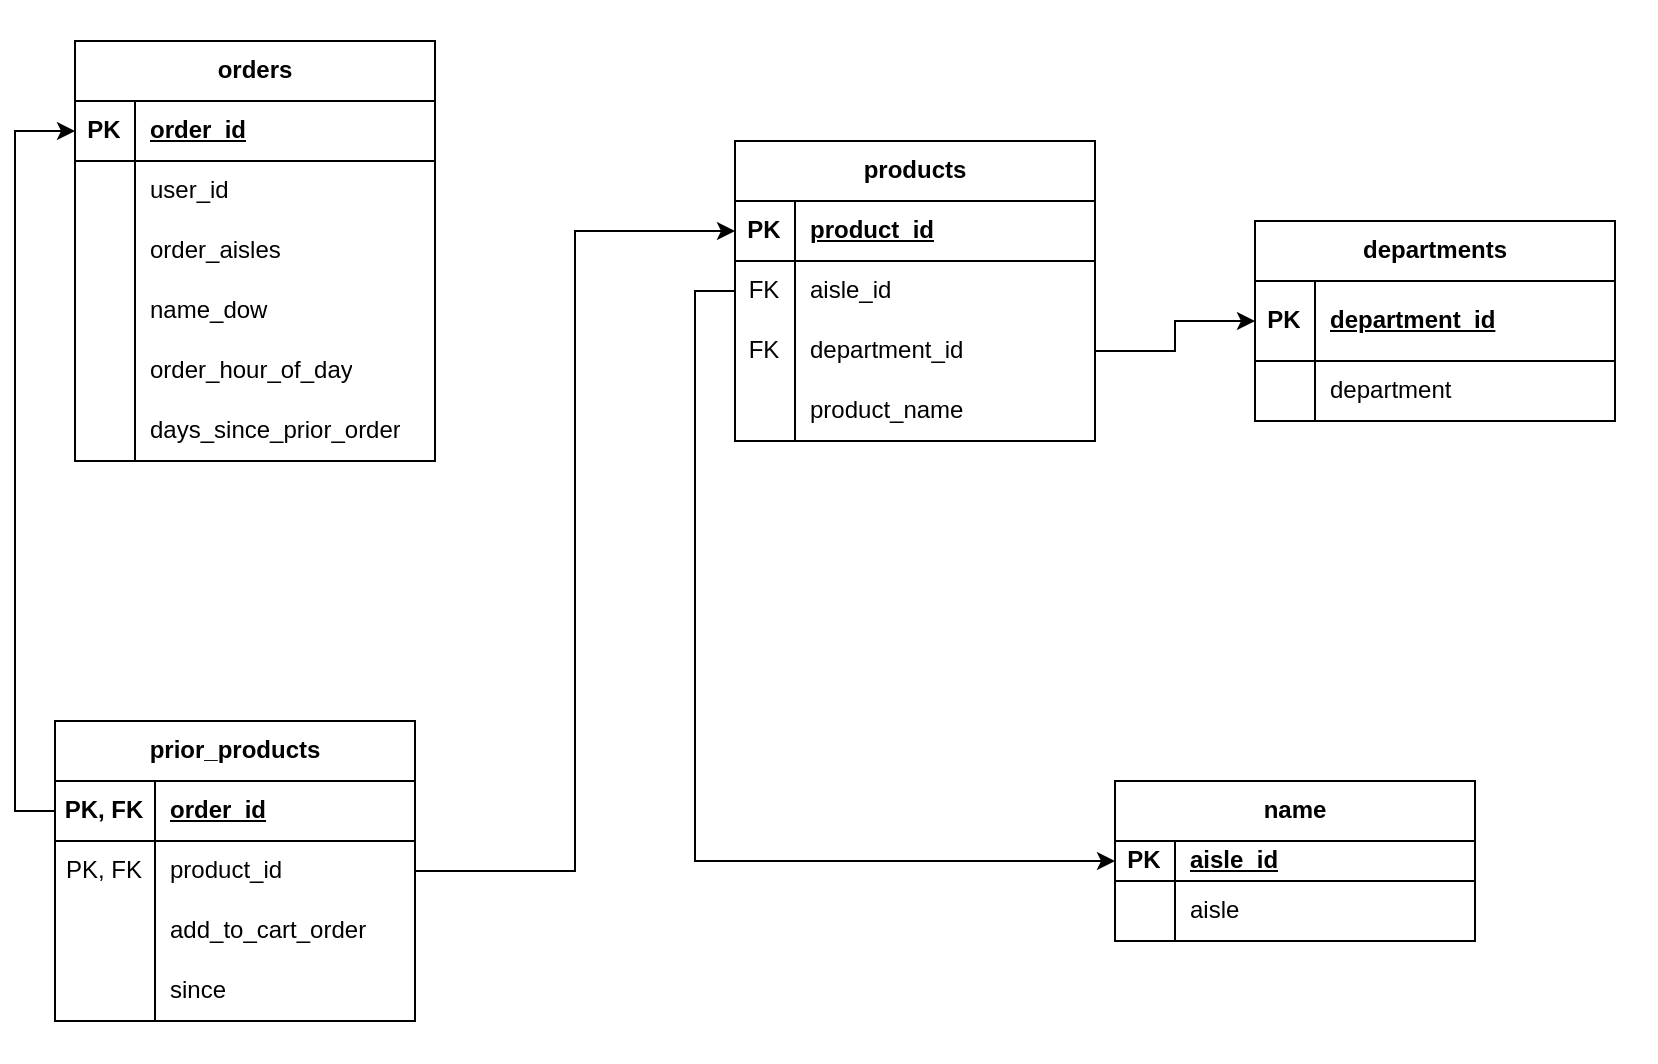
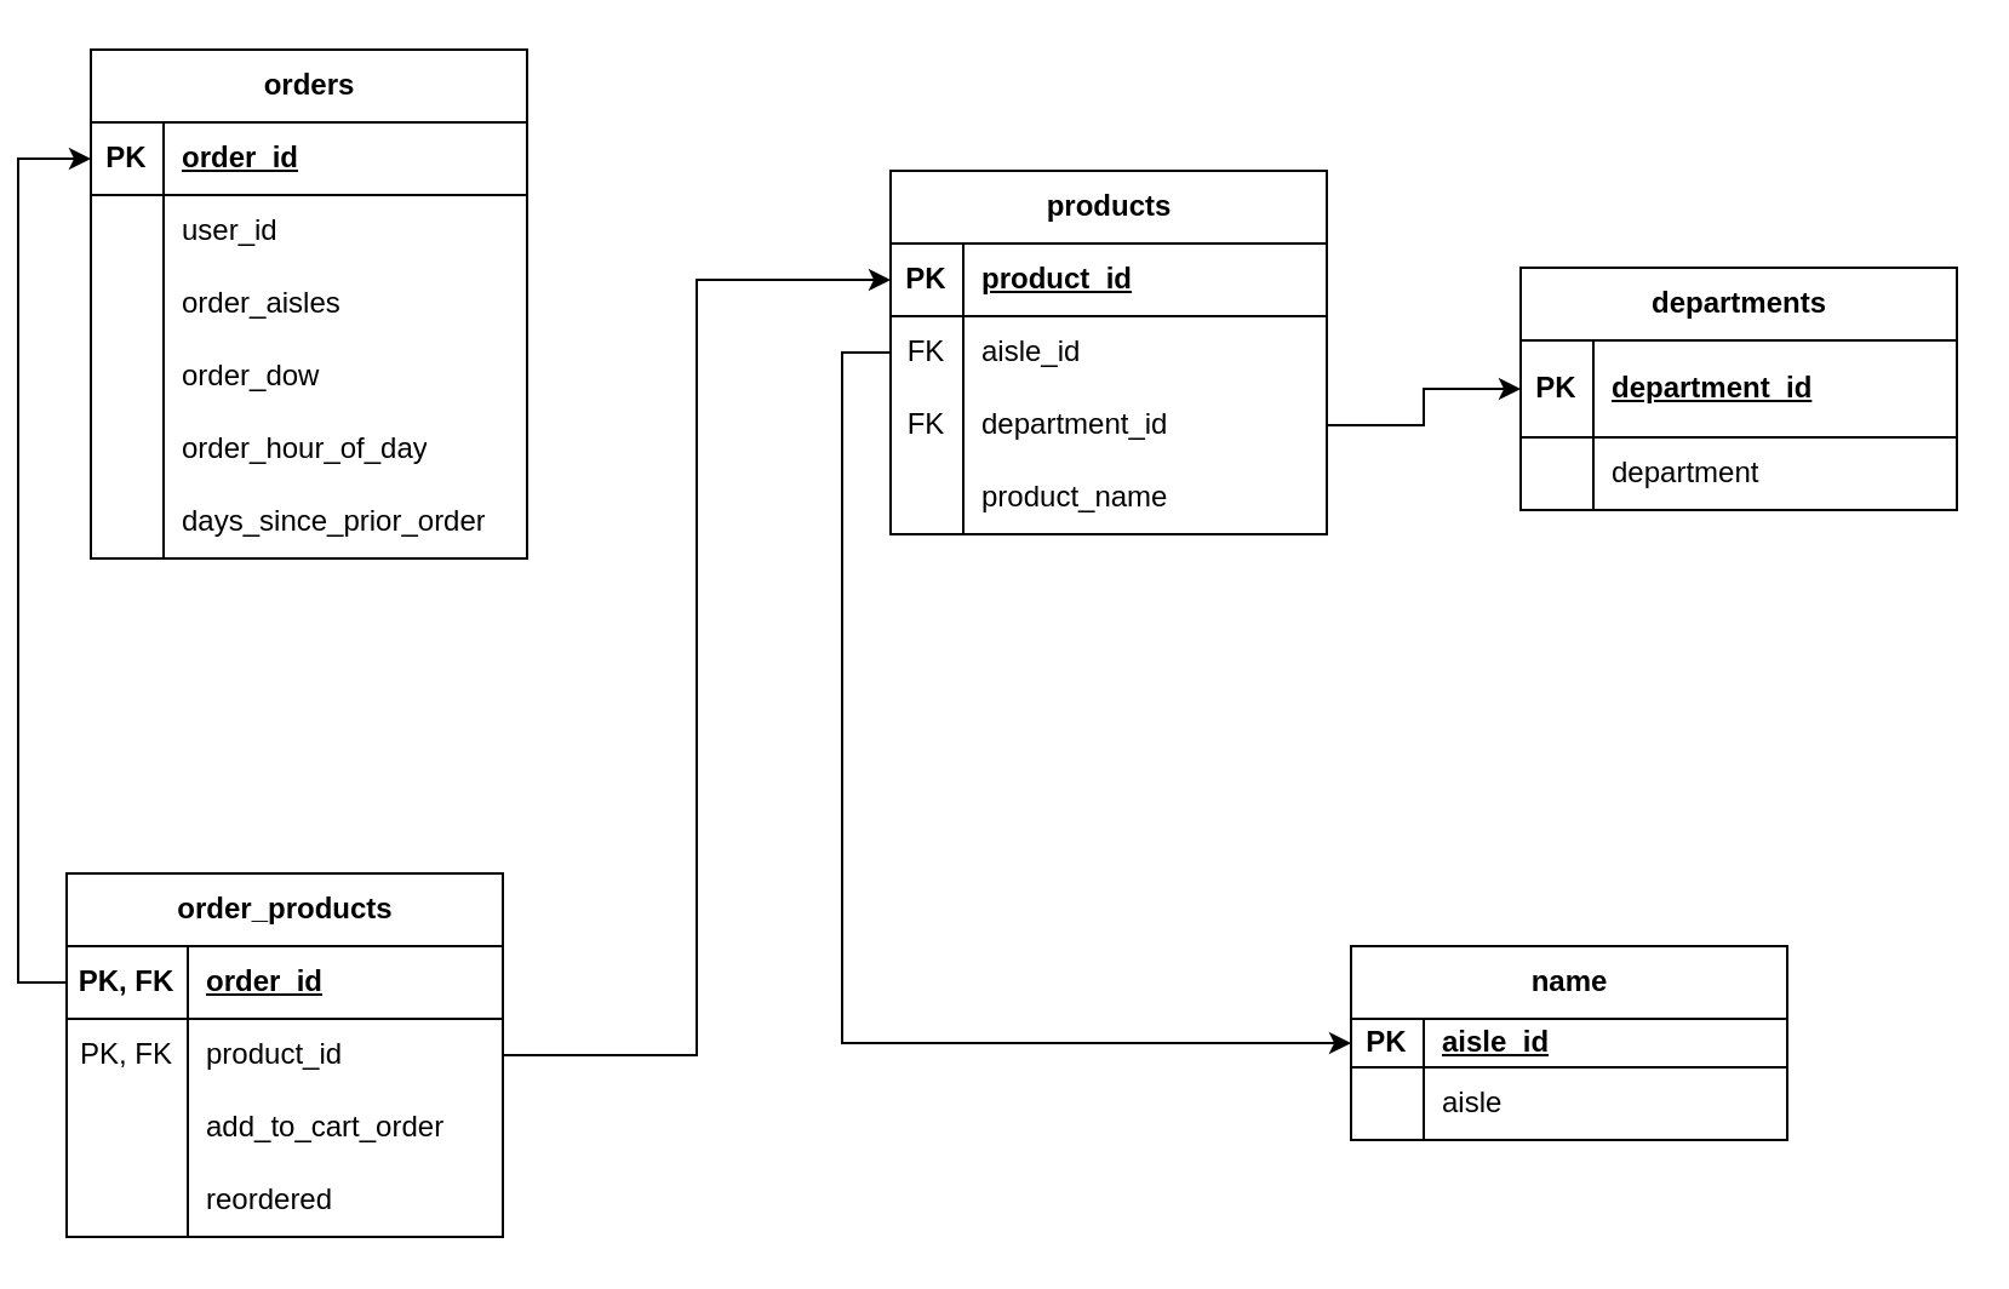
- <mxCell id="14" value="name_dow" style="shape=partialRectangle;connectable=0;fillColor=none;top=0;left=0;bottom=0;right=0;align=left;spacingLeft=6;overflow=hidden;whiteSpace=wrap;html=1;" vertex="1" parent="12"><mxGeometry x="30" width="150" height="30" as="geometry"><mxRectangle width="150" height="30" as="alternateBounds" /></mxGeometry></mxCell>
+ <mxCell id="14" value="order_dow" style="shape=partialRectangle;connectable=0;fillColor=none;top=0;left=0;bottom=0;right=0;align=left;spacingLeft=6;overflow=hidden;whiteSpace=wrap;html=1;" vertex="1" parent="12"><mxGeometry x="30" width="150" height="30" as="geometry"><mxRectangle width="150" height="30" as="alternateBounds" /></mxGeometry></mxCell>
- <mxCell id="21" value="prior_products" style="shape=table;startSize=30;container=1;collapsible=1;childLayout=tableLayout;fixedRows=1;rowLines=0;fontStyle=1;align=center;resizeLast=1;html=1;" vertex="1" parent="1"><mxGeometry x="20" y="360" width="180" height="150" as="geometry" /></mxCell>
+ <mxCell id="21" value="order_products" style="shape=table;startSize=30;container=1;collapsible=1;childLayout=tableLayout;fixedRows=1;rowLines=0;fontStyle=1;align=center;resizeLast=1;html=1;" vertex="1" parent="1"><mxGeometry x="20" y="360" width="180" height="150" as="geometry" /></mxCell>
- <mxCell id="33" value="since" style="shape=partialRectangle;connectable=0;fillColor=none;top=0;left=0;bottom=0;right=0;align=left;spacingLeft=6;overflow=hidden;whiteSpace=wrap;html=1;" vertex="1" parent="31"><mxGeometry x="50" width="130" height="30" as="geometry"><mxRectangle width="130" height="30" as="alternateBounds" /></mxGeometry></mxCell>
+ <mxCell id="33" value="reordered" style="shape=partialRectangle;connectable=0;fillColor=none;top=0;left=0;bottom=0;right=0;align=left;spacingLeft=6;overflow=hidden;whiteSpace=wrap;html=1;" vertex="1" parent="31"><mxGeometry x="50" width="130" height="30" as="geometry"><mxRectangle width="130" height="30" as="alternateBounds" /></mxGeometry></mxCell>
